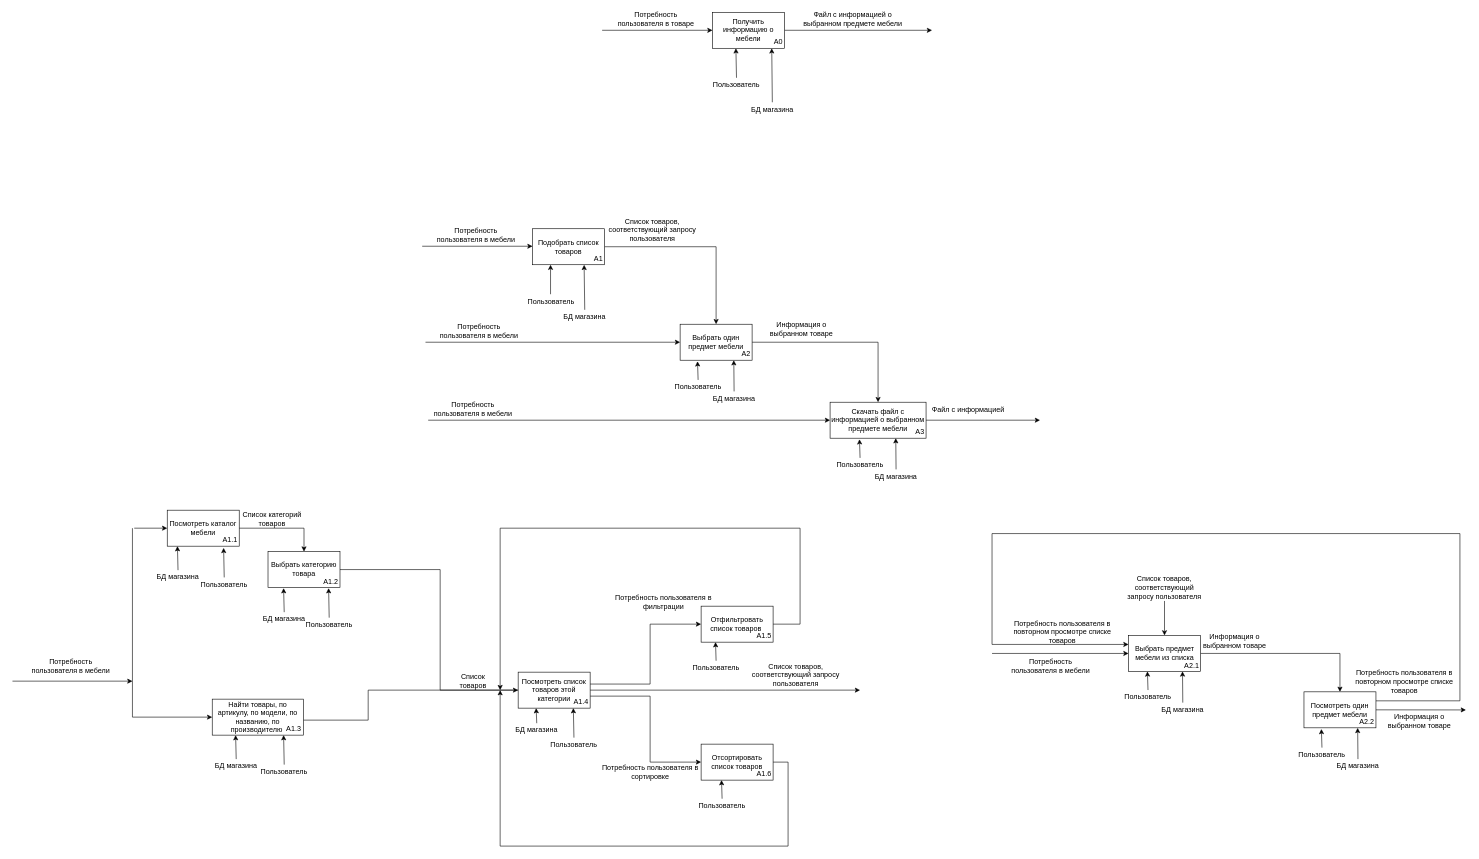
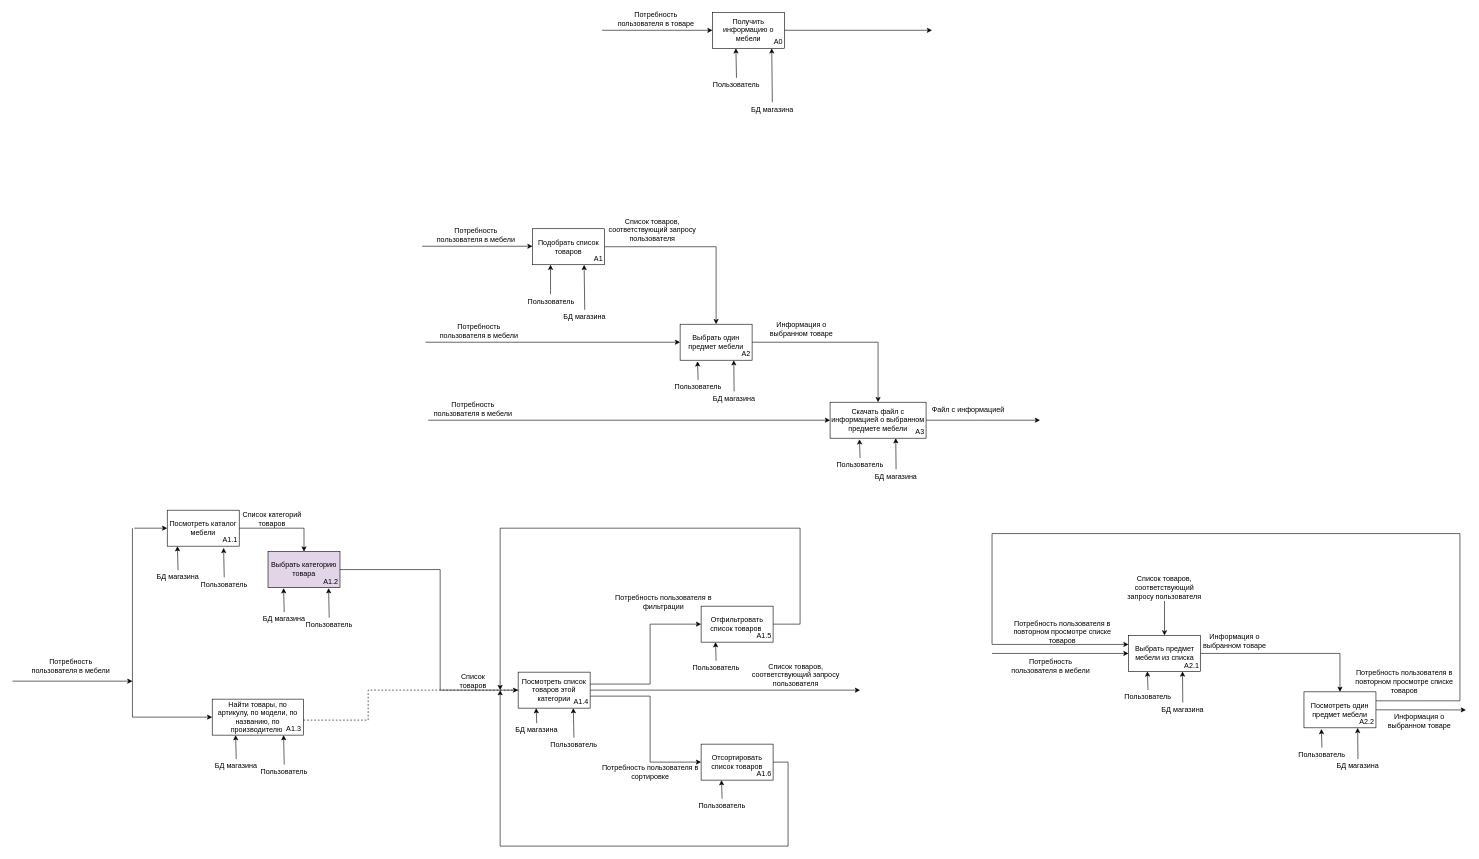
- <mxCell id="5" value="Файл с информацией о выбранном предмете мебели" style="text;html=1;strokeColor=none;fillColor=none;align=center;verticalAlign=middle;whiteSpace=wrap;rounded=0;" parent="1" vertex="1"><mxGeometry x="1326.75" y="20" width="187.5" height="24" as="geometry" /></mxCell>
- <mxCell id="49" value="Выбрать категорию товара" style="rounded=0;whiteSpace=wrap;html=1;" parent="48" vertex="1"><mxGeometry width="120" height="60" as="geometry" /></mxCell>
+ <mxCell id="49" value="Выбрать категорию товара" style="rounded=0;whiteSpace=wrap;html=1;fillColor=#e1d5e7;" parent="48" vertex="1"><mxGeometry width="120" height="60" as="geometry" /></mxCell>
- <mxCell id="6" value="" style="edgeStyle=orthogonalEdgeStyle;rounded=0;orthogonalLoop=1;jettySize=auto;html=1;entryX=0;entryY=0.5;entryDx=0;entryDy=0;" parent="1" source="55" target="58" edge="1"><mxGeometry relative="1" as="geometry"><mxPoint x="723" y="1150" as="targetPoint" /><Array as="points"><mxPoint x="613" y="1200" /><mxPoint x="613" y="1150" /></Array></mxGeometry></mxCell>
+ <mxCell id="6" value="" style="edgeStyle=orthogonalEdgeStyle;rounded=0;orthogonalLoop=1;jettySize=auto;html=1;entryX=0;entryY=0.5;entryDx=0;entryDy=0;dashed=1;" parent="1" source="55" target="58" edge="1"><mxGeometry relative="1" as="geometry"><mxPoint x="723" y="1150" as="targetPoint" /><Array as="points"><mxPoint x="613" y="1200" /><mxPoint x="613" y="1150" /></Array></mxGeometry></mxCell>
